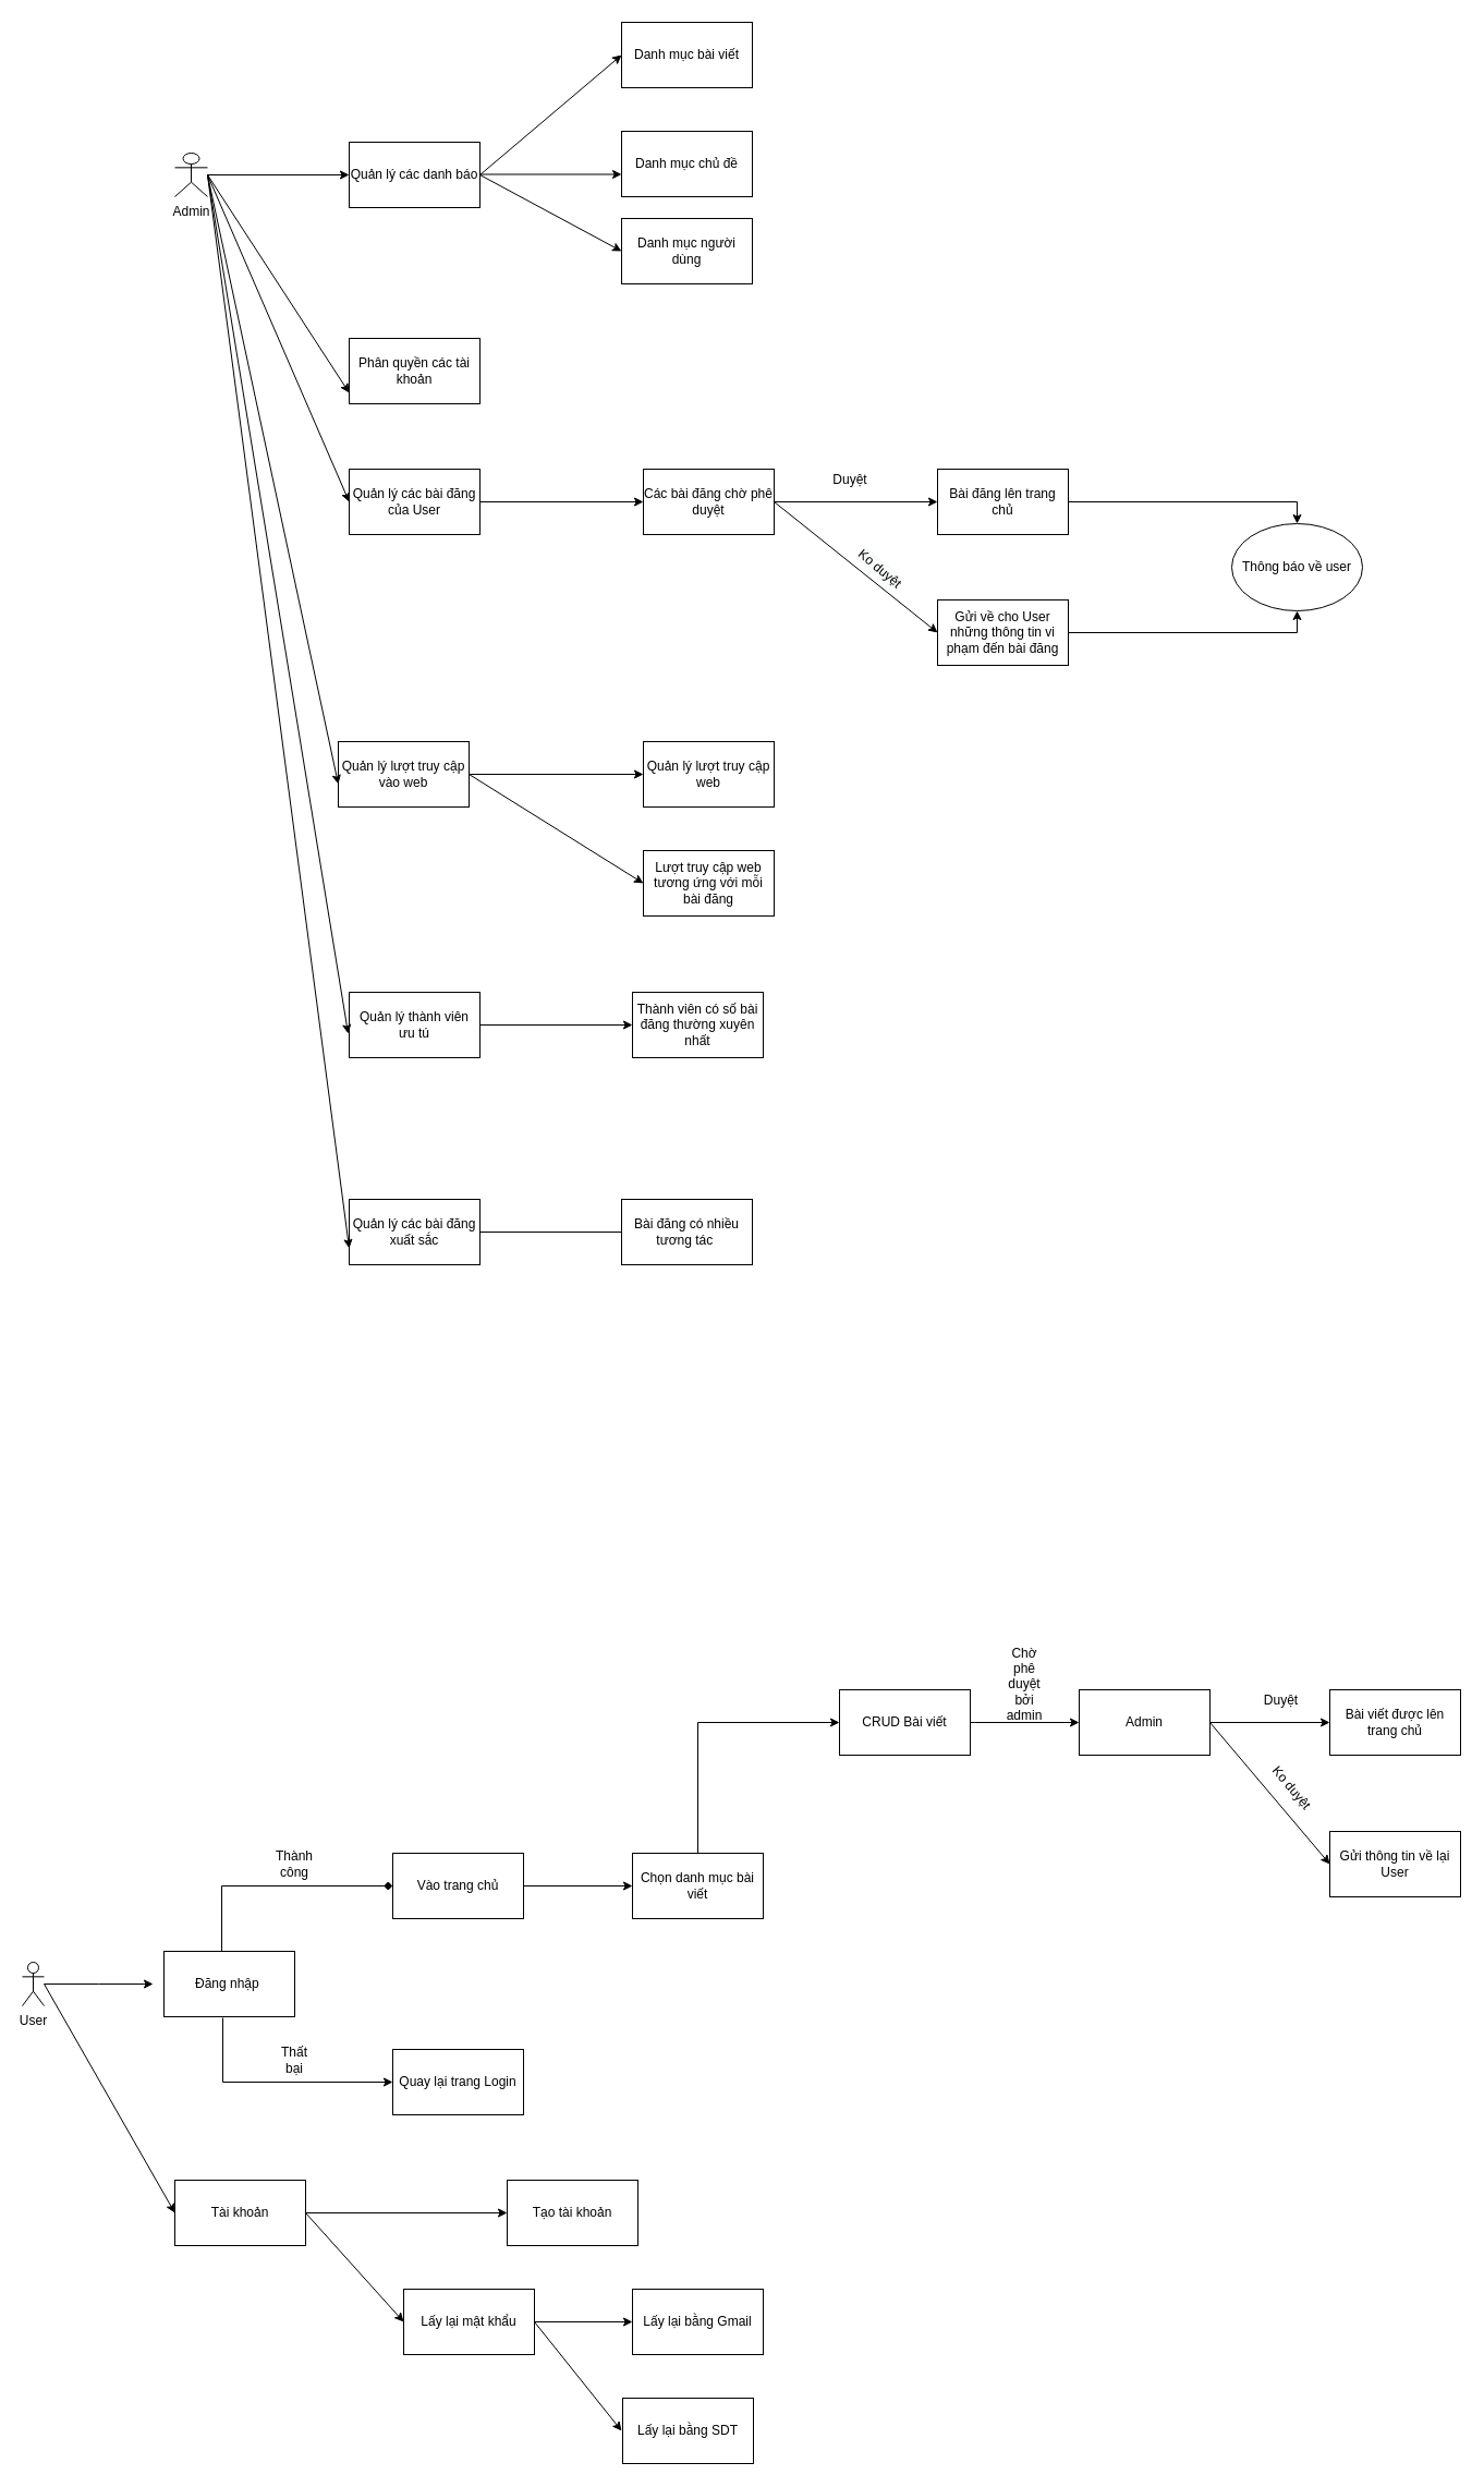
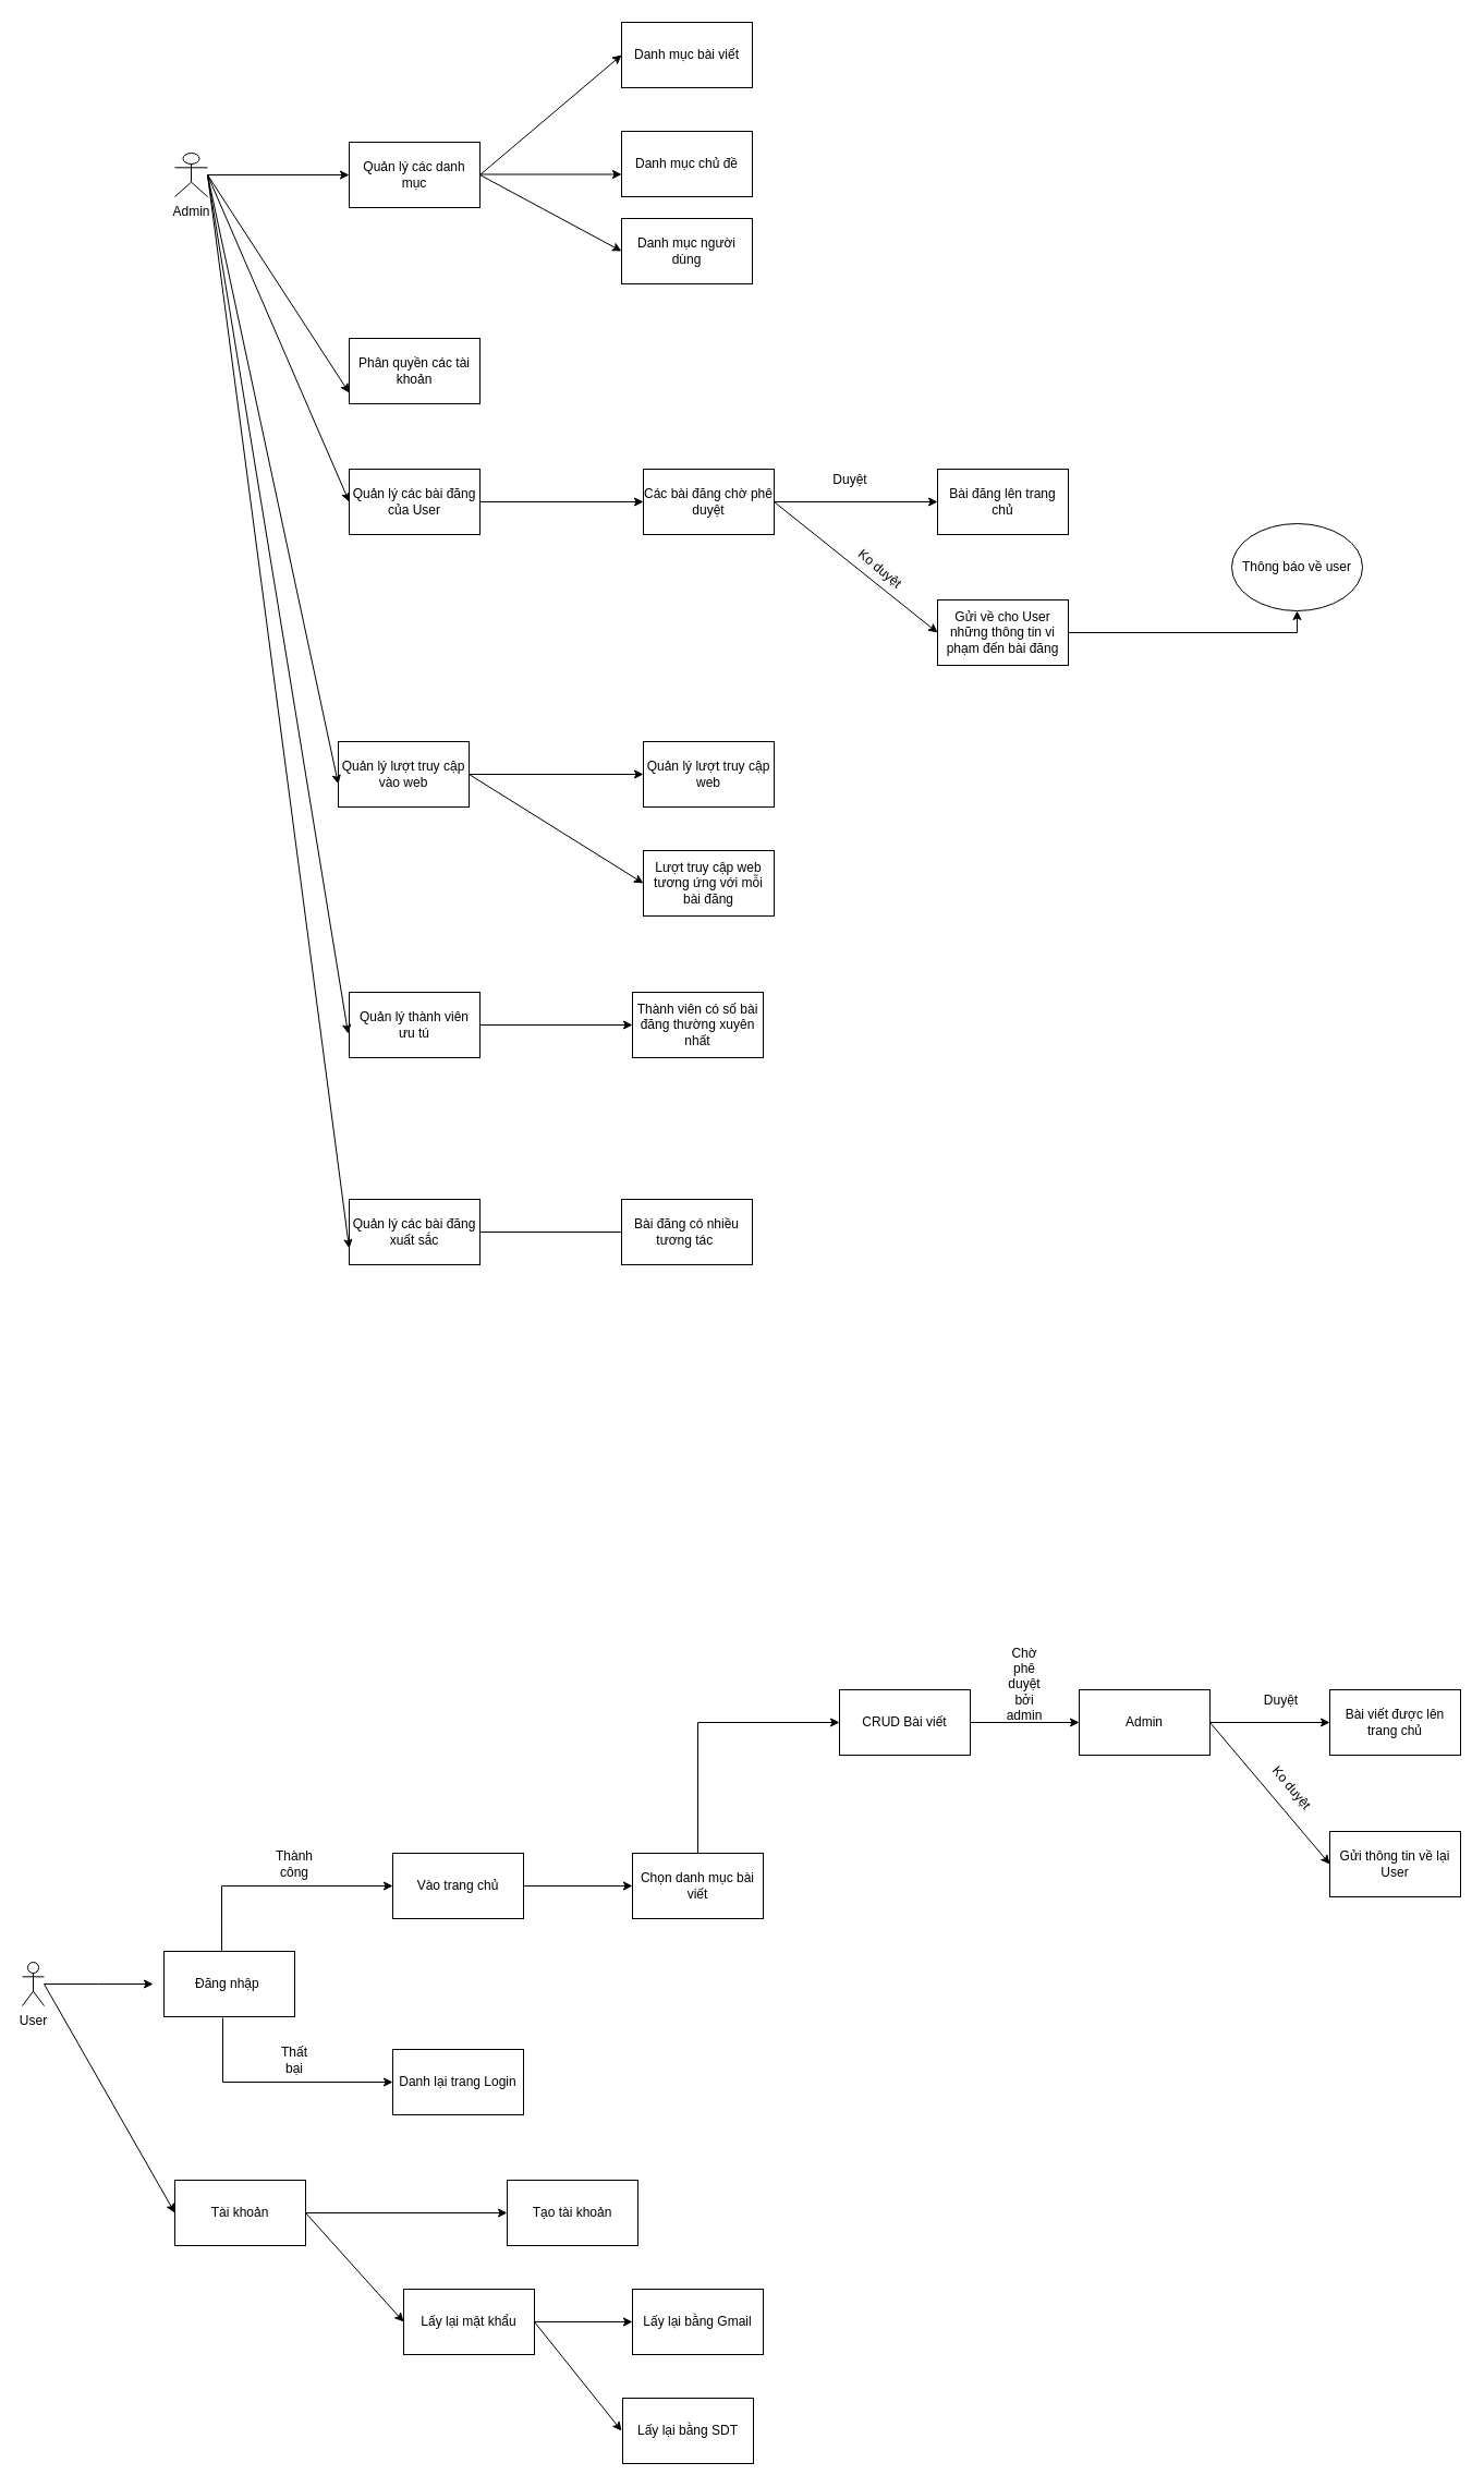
- <mxCell id="26" value="Quản lý các danh báo" style="rounded=0;whiteSpace=wrap;html=1;" parent="1" vertex="1"><mxGeometry x="320" y="130" width="120" height="60" as="geometry" /></mxCell>
+ <mxCell id="26" value="Quản lý các danh mục" style="rounded=0;whiteSpace=wrap;html=1;" parent="1" vertex="1"><mxGeometry x="320" y="130" width="120" height="60" as="geometry" /></mxCell>
- <mxCell id="50" style="edgeStyle=orthogonalEdgeStyle;rounded=0;orthogonalLoop=1;jettySize=auto;html=1;entryX=0.5;entryY=0;entryDx=0;entryDy=0;" parent="1" source="51" target="54" edge="1"><mxGeometry relative="1" as="geometry" /></mxCell>
- <mxCell id="4" style="edgeStyle=orthogonalEdgeStyle;rounded=0;orthogonalLoop=1;jettySize=auto;html=1;entryX=0;entryY=0.5;entryDx=0;entryDy=0;exitX=0.442;exitY=0.017;exitDx=0;exitDy=0;exitPerimeter=0;endArrow=diamond;" parent="1" source="6" target="8" edge="1"><mxGeometry relative="1" as="geometry" /></mxCell>
+ <mxCell id="4" style="edgeStyle=orthogonalEdgeStyle;rounded=0;orthogonalLoop=1;jettySize=auto;html=1;entryX=0;entryY=0.5;entryDx=0;entryDy=0;exitX=0.442;exitY=0.017;exitDx=0;exitDy=0;exitPerimeter=0;" parent="1" source="6" target="8" edge="1"><mxGeometry relative="1" as="geometry" /></mxCell>
- <mxCell id="10" value="Quay lại trang Login" style="rounded=0;whiteSpace=wrap;html=1;" parent="1" vertex="1"><mxGeometry x="360" y="1880" width="120" height="60" as="geometry" /></mxCell>
+ <mxCell id="10" value="Danh lại trang Login" style="rounded=0;whiteSpace=wrap;html=1;" parent="1" vertex="1"><mxGeometry x="360" y="1880" width="120" height="60" as="geometry" /></mxCell>
